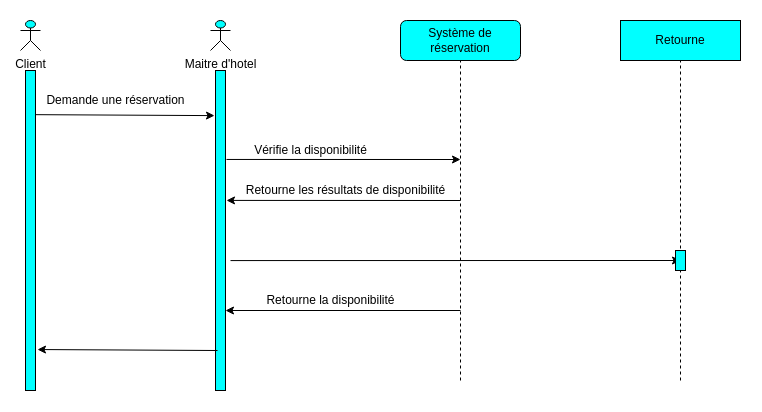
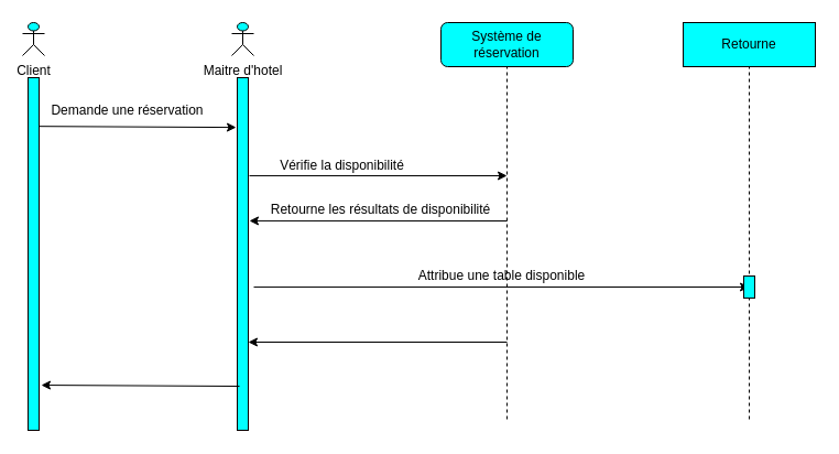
+ <mxCell id="17" value="Attribue une table disponible" style="text;html=1;align=center;verticalAlign=middle;resizable=0;points=[];autosize=1;" vertex="1" parent="1"><mxGeometry x="370" y="240" width="170" height="20" as="geometry" /></mxCell>
- <mxCell id="20" value="Retourne la disponibilité" style="text;html=1;align=center;verticalAlign=middle;resizable=0;points=[];autosize=1;" vertex="1" parent="1"><mxGeometry x="260" y="290" width="140" height="20" as="geometry" /></mxCell>
